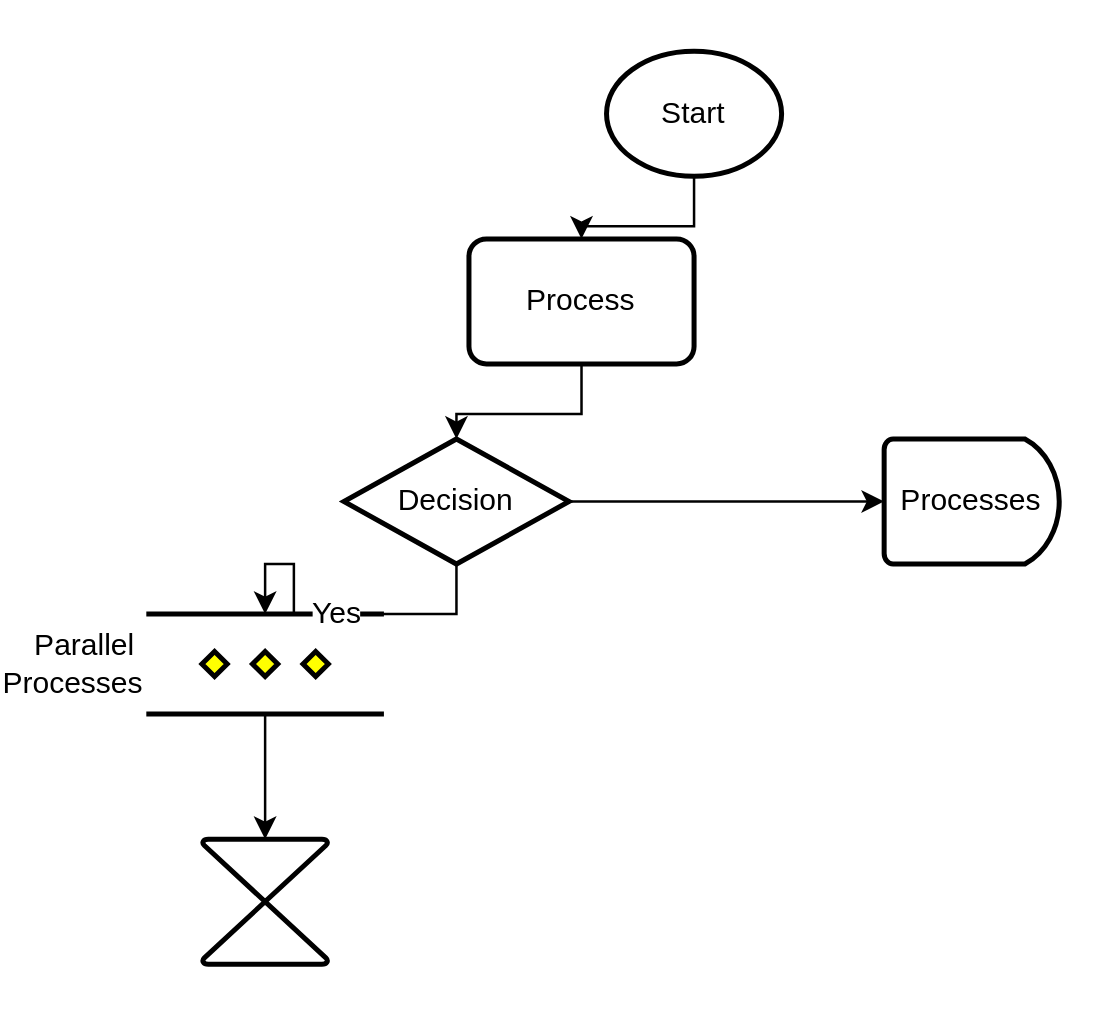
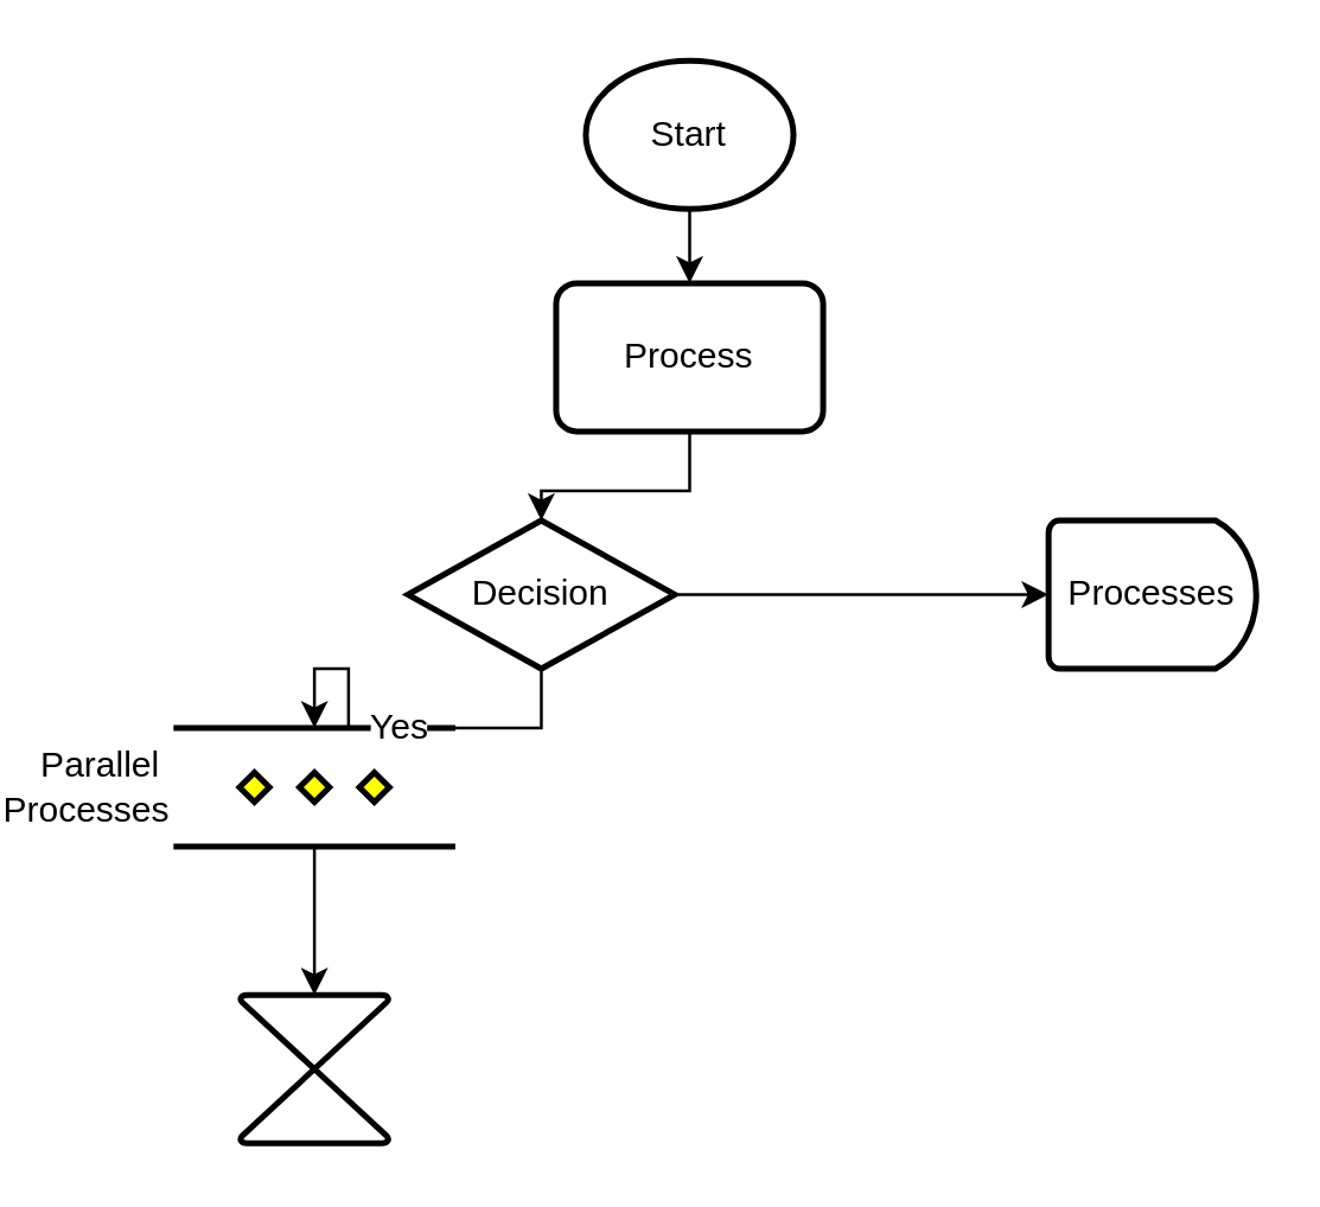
- <mxCell id="3" value="Start" style="strokeWidth=2;html=1;shape=mxgraph.flowchart.start_1;whiteSpace=wrap;spacing=12;" vertex="1" parent="1"><mxGeometry x="204" y="20" width="70" height="50" as="geometry" /></mxCell>
+ <mxCell id="3" value="Start" style="strokeWidth=2;html=1;shape=mxgraph.flowchart.start_1;whiteSpace=wrap;spacing=12;" vertex="1" parent="1"><mxGeometry x="159" y="20" width="70" height="50" as="geometry" /></mxCell>
